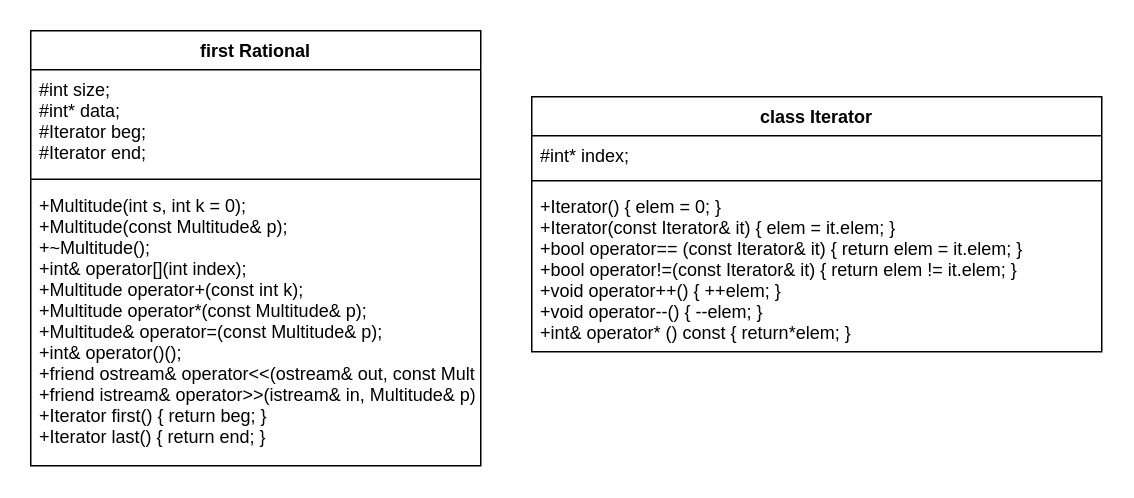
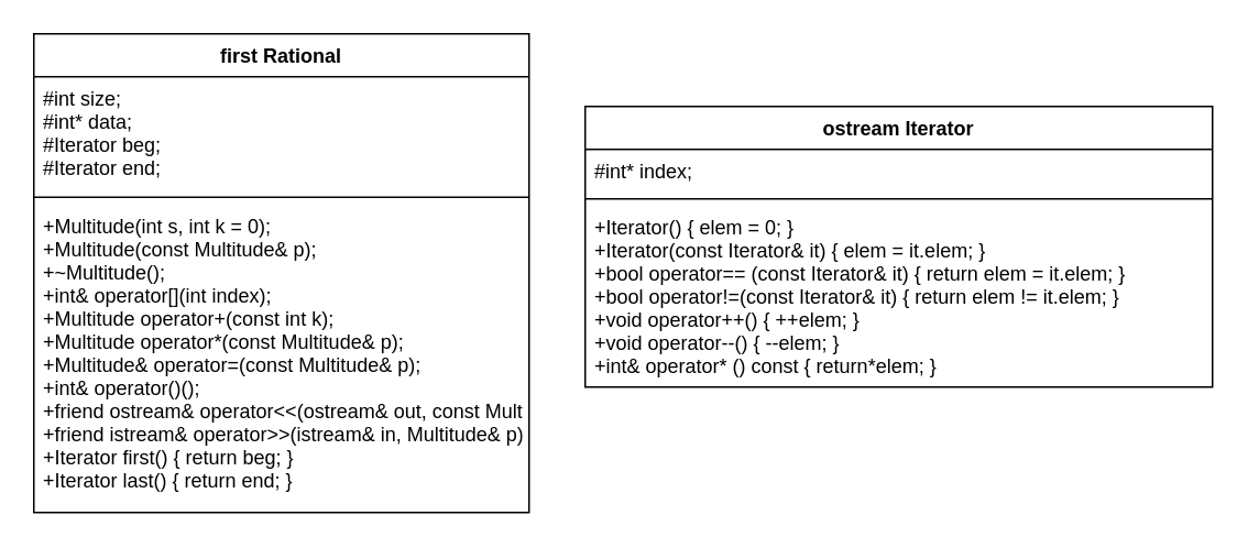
- <mxCell id="6" value="class Iterator" style="swimlane;fontStyle=1;align=center;verticalAlign=top;childLayout=stackLayout;horizontal=1;startSize=26;horizontalStack=0;resizeParent=1;resizeParentMax=0;resizeLast=0;collapsible=1;marginBottom=0;" vertex="1" parent="1"><mxGeometry x="354" y="64" width="380" height="170" as="geometry" /></mxCell>
+ <mxCell id="6" value="ostream Iterator" style="swimlane;fontStyle=1;align=center;verticalAlign=top;childLayout=stackLayout;horizontal=1;startSize=26;horizontalStack=0;resizeParent=1;resizeParentMax=0;resizeLast=0;collapsible=1;marginBottom=0;" vertex="1" parent="1"><mxGeometry x="354" y="64" width="380" height="170" as="geometry" /></mxCell>
